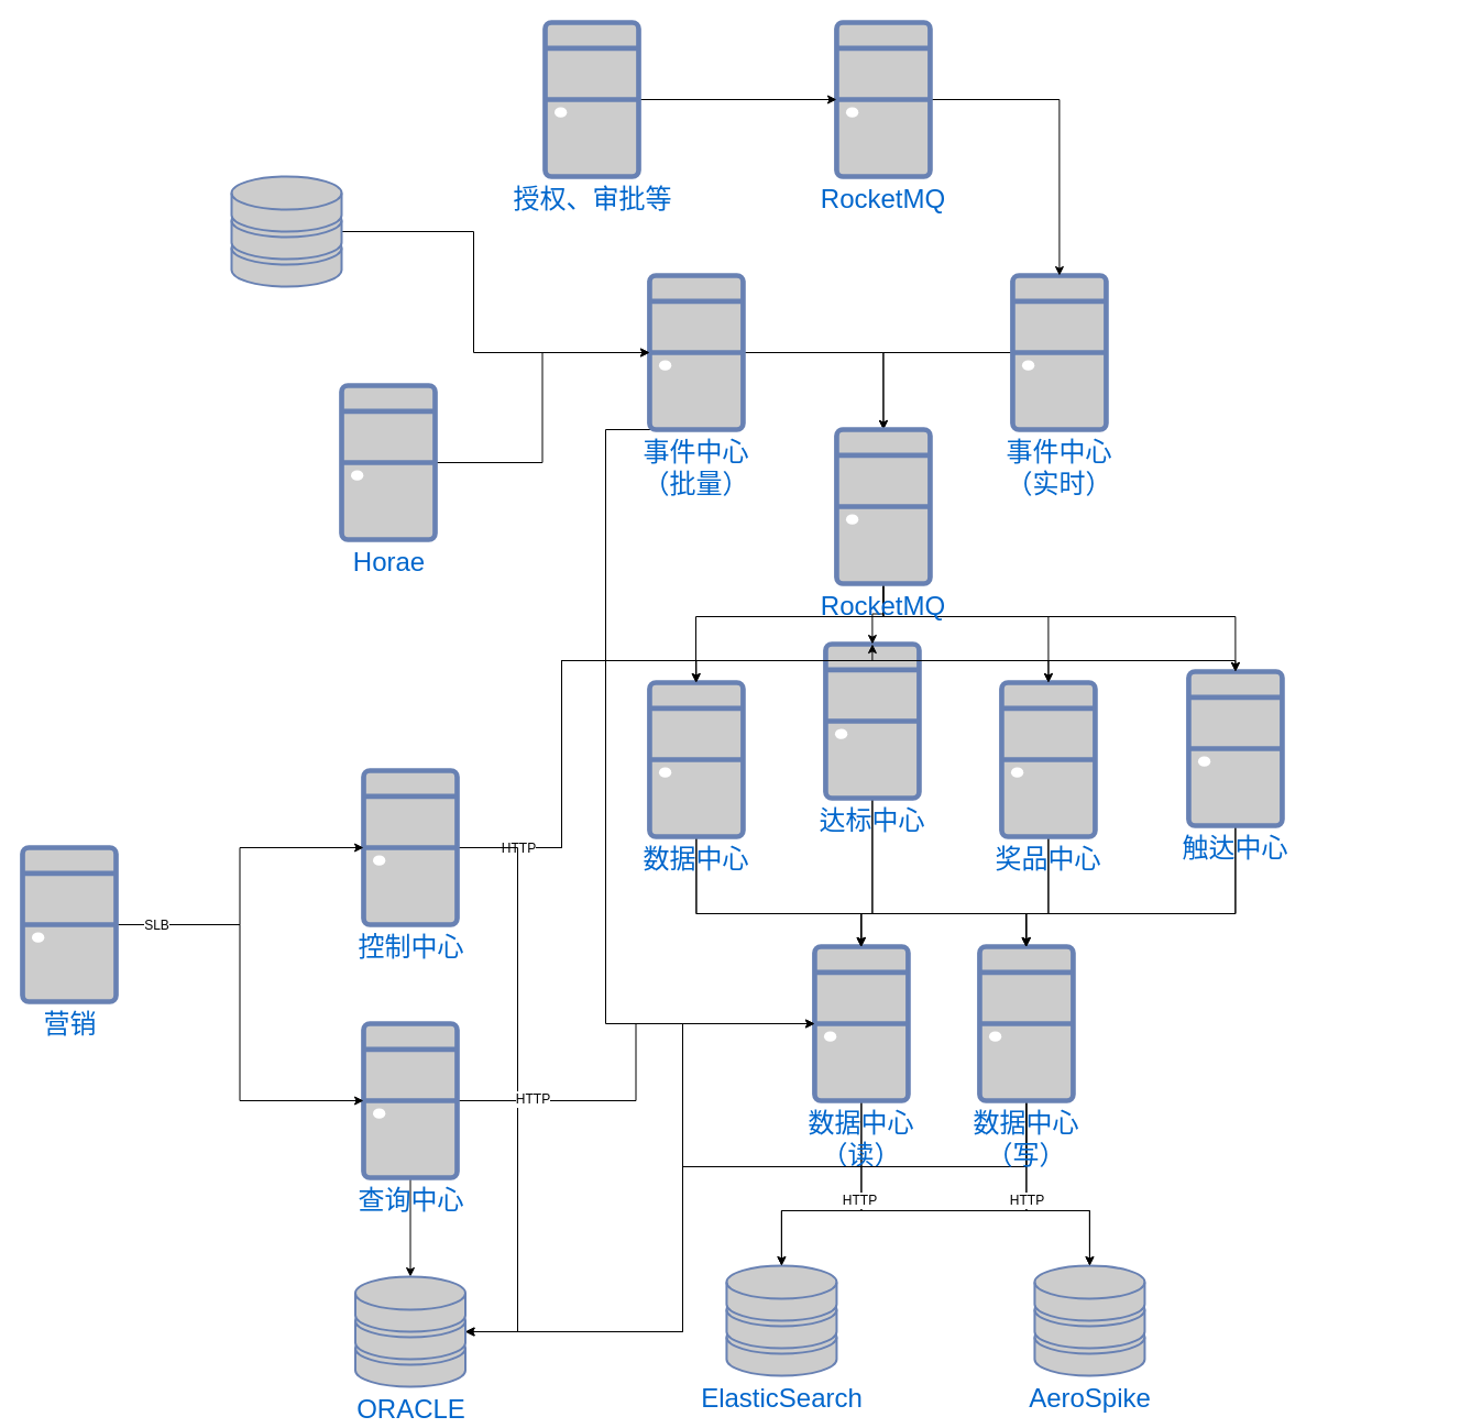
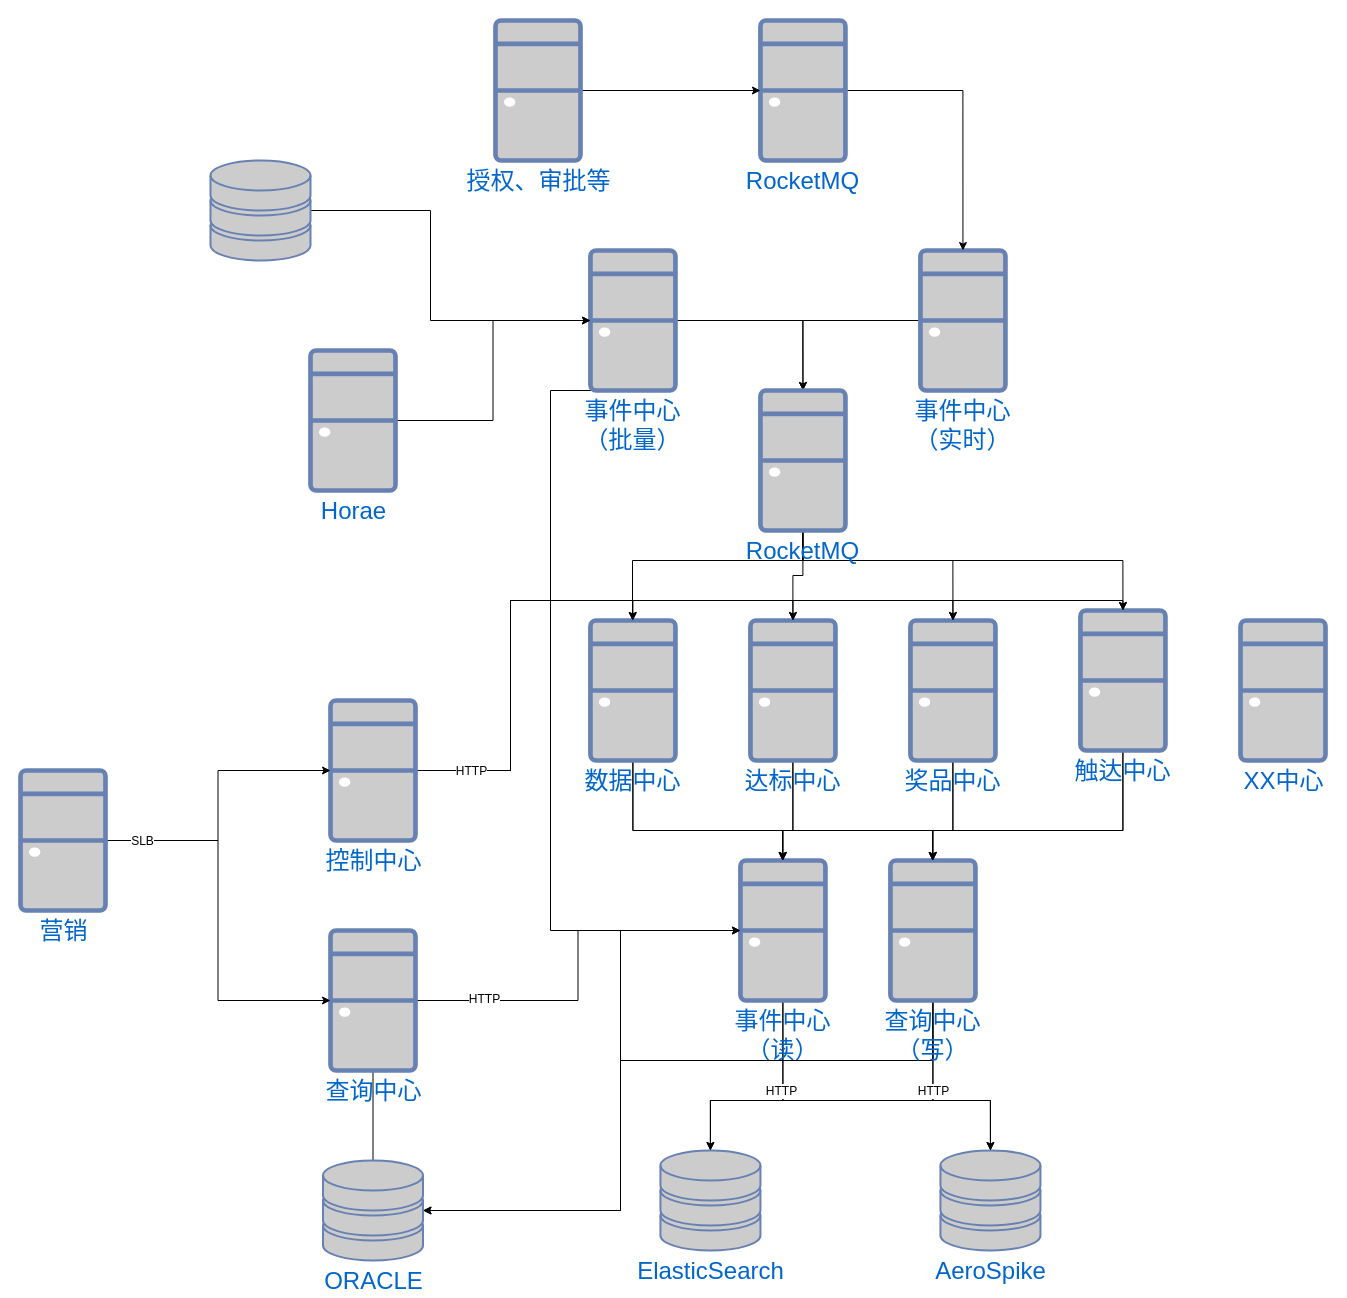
- <mxCell id="19" value="&lt;font style=&quot;font-size: 24px&quot;&gt;达标中心&lt;br&gt;&lt;/font&gt;" style="fontColor=#0066CC;verticalAlign=top;verticalLabelPosition=bottom;labelPosition=center;align=center;html=1;outlineConnect=0;fillColor=#CCCCCC;strokeColor=#6881B3;gradientColor=none;gradientDirection=north;strokeWidth=2;shape=mxgraph.networks.desktop_pc;" vertex="1" parent="1"><mxGeometry x="749.94" y="585" width="85" height="140" as="geometry" /></mxCell>
+ <mxCell id="19" value="&lt;font style=&quot;font-size: 24px&quot;&gt;达标中心&lt;br&gt;&lt;/font&gt;" style="fontColor=#0066CC;verticalAlign=top;verticalLabelPosition=bottom;labelPosition=center;align=center;html=1;outlineConnect=0;fillColor=#CCCCCC;strokeColor=#6881B3;gradientColor=none;gradientDirection=north;strokeWidth=2;shape=mxgraph.networks.desktop_pc;" vertex="1" parent="1"><mxGeometry x="749.94" y="620" width="85" height="140" as="geometry" /></mxCell>
+ <mxCell id="58" value="&lt;font style=&quot;font-size: 24px&quot;&gt;XX中心&lt;br&gt;&lt;/font&gt;" style="fontColor=#0066CC;verticalAlign=top;verticalLabelPosition=bottom;labelPosition=center;align=center;html=1;outlineConnect=0;fillColor=#CCCCCC;strokeColor=#6881B3;gradientColor=none;gradientDirection=north;strokeWidth=2;shape=mxgraph.networks.desktop_pc;" vertex="1" parent="1"><mxGeometry x="1240" y="620" width="85" height="140" as="geometry" /></mxCell>
- <mxCell id="31" style="edgeStyle=orthogonalEdgeStyle;rounded=0;orthogonalLoop=1;jettySize=auto;html=1;" edge="1" parent="1" source="32" target="37"><mxGeometry relative="1" as="geometry"><Array as="points"><mxPoint x="470" y="770" /><mxPoint x="470" y="1210" /></Array></mxGeometry></mxCell>
- <mxCell id="8" value="&lt;font style=&quot;font-size: 24px&quot;&gt;数据中心&lt;br&gt;（读）&lt;br&gt;&lt;/font&gt;" style="fontColor=#0066CC;verticalAlign=top;verticalLabelPosition=bottom;labelPosition=center;align=center;html=1;outlineConnect=0;fillColor=#CCCCCC;strokeColor=#6881B3;gradientColor=none;gradientDirection=north;strokeWidth=2;shape=mxgraph.networks.desktop_pc;" vertex="1" parent="1"><mxGeometry x="739.94" y="860" width="85" height="140" as="geometry" /></mxCell>
+ <mxCell id="8" value="&lt;font style=&quot;font-size: 24px&quot;&gt;事件中心&lt;br&gt;（读）&lt;br&gt;&lt;/font&gt;" style="fontColor=#0066CC;verticalAlign=top;verticalLabelPosition=bottom;labelPosition=center;align=center;html=1;outlineConnect=0;fillColor=#CCCCCC;strokeColor=#6881B3;gradientColor=none;gradientDirection=north;strokeWidth=2;shape=mxgraph.networks.desktop_pc;" vertex="1" parent="1"><mxGeometry x="739.94" y="860" width="85" height="140" as="geometry" /></mxCell>
- <mxCell id="13" value="&lt;font style=&quot;font-size: 24px&quot;&gt;数据中心&lt;br&gt;（写）&lt;br&gt;&lt;/font&gt;" style="fontColor=#0066CC;verticalAlign=top;verticalLabelPosition=bottom;labelPosition=center;align=center;html=1;outlineConnect=0;fillColor=#CCCCCC;strokeColor=#6881B3;gradientColor=none;gradientDirection=north;strokeWidth=2;shape=mxgraph.networks.desktop_pc;" vertex="1" parent="1"><mxGeometry x="889.94" y="860" width="85" height="140" as="geometry" /></mxCell>
+ <mxCell id="13" value="&lt;font style=&quot;font-size: 24px&quot;&gt;查询中心&lt;br&gt;（写）&lt;br&gt;&lt;/font&gt;" style="fontColor=#0066CC;verticalAlign=top;verticalLabelPosition=bottom;labelPosition=center;align=center;html=1;outlineConnect=0;fillColor=#CCCCCC;strokeColor=#6881B3;gradientColor=none;gradientDirection=north;strokeWidth=2;shape=mxgraph.networks.desktop_pc;" vertex="1" parent="1"><mxGeometry x="889.94" y="860" width="85" height="140" as="geometry" /></mxCell>
- <mxCell id="35" value="" style="edgeStyle=orthogonalEdgeStyle;rounded=0;orthogonalLoop=1;jettySize=auto;html=1;entryX=0.5;entryY=0;entryDx=0;entryDy=0;entryPerimeter=0;" edge="1" parent="1" source="36" target="37"><mxGeometry relative="1" as="geometry"><mxPoint x="372.5" y="1150" as="targetPoint" /></mxGeometry></mxCell>
+ <mxCell id="35" value="" style="edgeStyle=orthogonalEdgeStyle;rounded=0;orthogonalLoop=1;jettySize=auto;html=1;entryX=0.5;entryY=0;entryDx=0;entryDy=0;entryPerimeter=0;endArrow=none;" edge="1" parent="1" source="36" target="37"><mxGeometry relative="1" as="geometry"><mxPoint x="372.5" y="1150" as="targetPoint" /></mxGeometry></mxCell>
